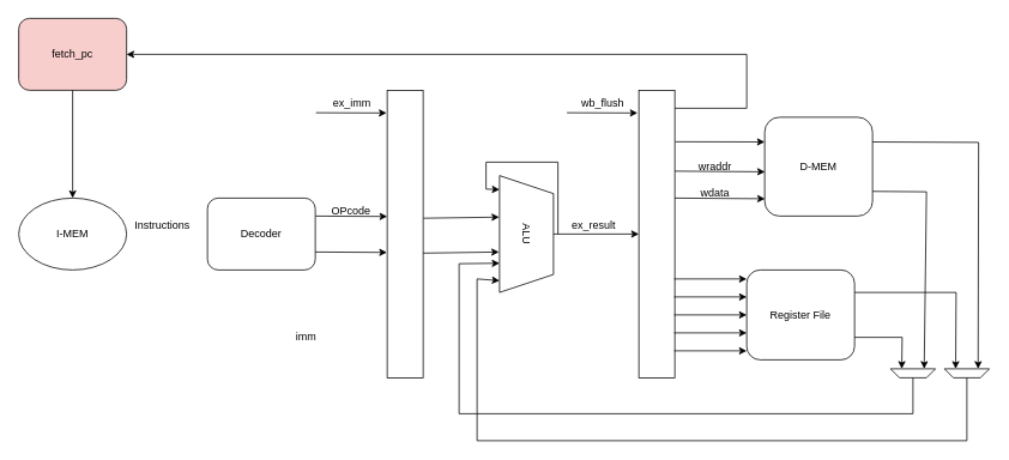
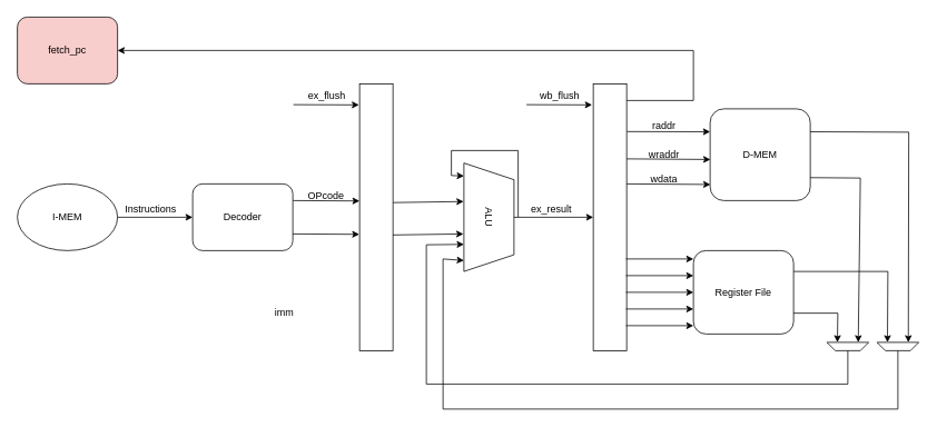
- <mxCell id="31" value="ex_imm" style="text;html=1;strokeColor=none;fillColor=none;align=center;verticalAlign=middle;whiteSpace=wrap;rounded=0;" vertex="1" parent="1"><mxGeometry x="360.72" y="100" width="60" height="30" as="geometry" /></mxCell>
+ <mxCell id="31" value="ex_flush" style="text;html=1;strokeColor=none;fillColor=none;align=center;verticalAlign=middle;whiteSpace=wrap;rounded=0;" vertex="1" parent="1"><mxGeometry x="360.72" y="100" width="60" height="30" as="geometry" /></mxCell>
+ <mxCell id="20" value="raddr" style="text;html=1;strokeColor=none;fillColor=none;align=center;verticalAlign=middle;whiteSpace=wrap;rounded=0;" vertex="1" parent="1"><mxGeometry x="765" y="135" width="60" height="30" as="geometry" /></mxCell>
- <mxCell id="27" value="" style="endArrow=classic;html=1;rounded=0;exitX=0.5;exitY=1;exitDx=0;exitDy=0;entryX=0.5;entryY=0;entryDx=0;entryDy=0;" edge="1" parent="1" source="26" target="5"><mxGeometry width="50" height="50" relative="1" as="geometry"><mxPoint x="130" y="250" as="sourcePoint" /><mxPoint x="180" y="200" as="targetPoint" /></mxGeometry></mxCell>
+ <mxCell id="6" value="" style="endArrow=classic;html=1;rounded=0;exitX=1;exitY=0.5;exitDx=0;exitDy=0;entryX=0;entryY=0.5;entryDx=0;entryDy=0;" edge="1" parent="1" source="5" target="4"><mxGeometry width="50" height="50" relative="1" as="geometry"><mxPoint x="270" y="80" as="sourcePoint" /><mxPoint x="200" y="260" as="targetPoint" /></mxGeometry></mxCell>
